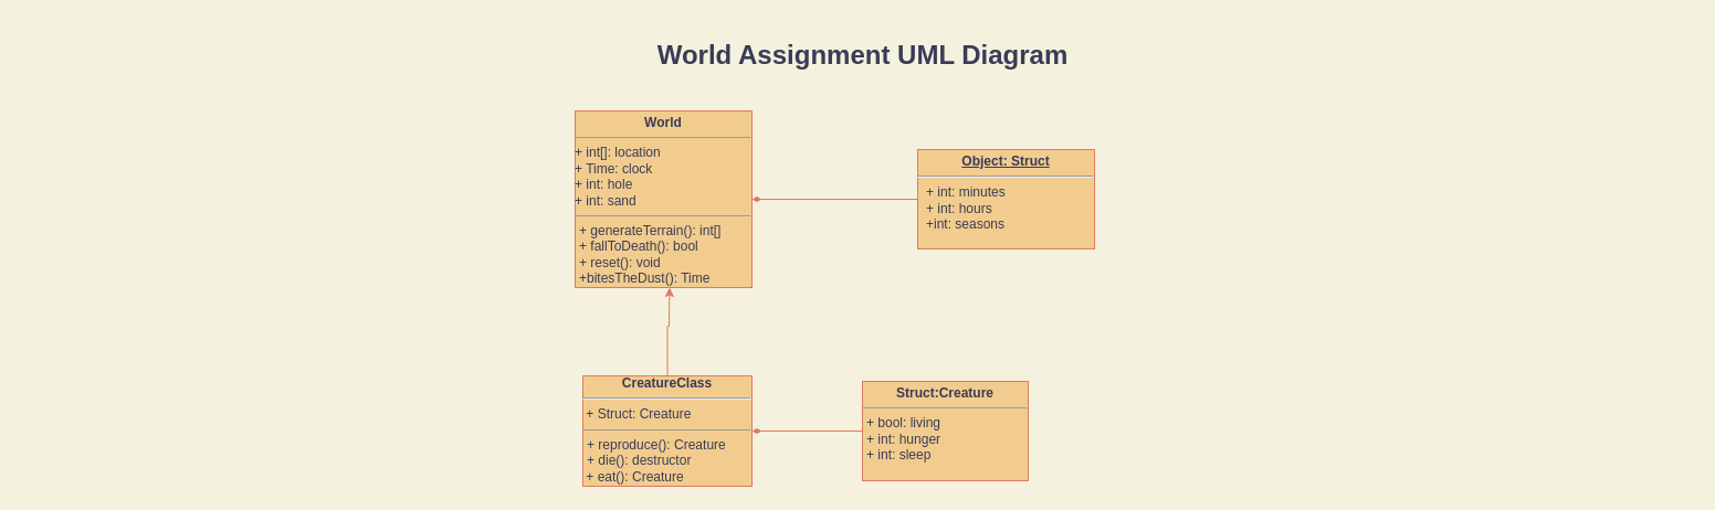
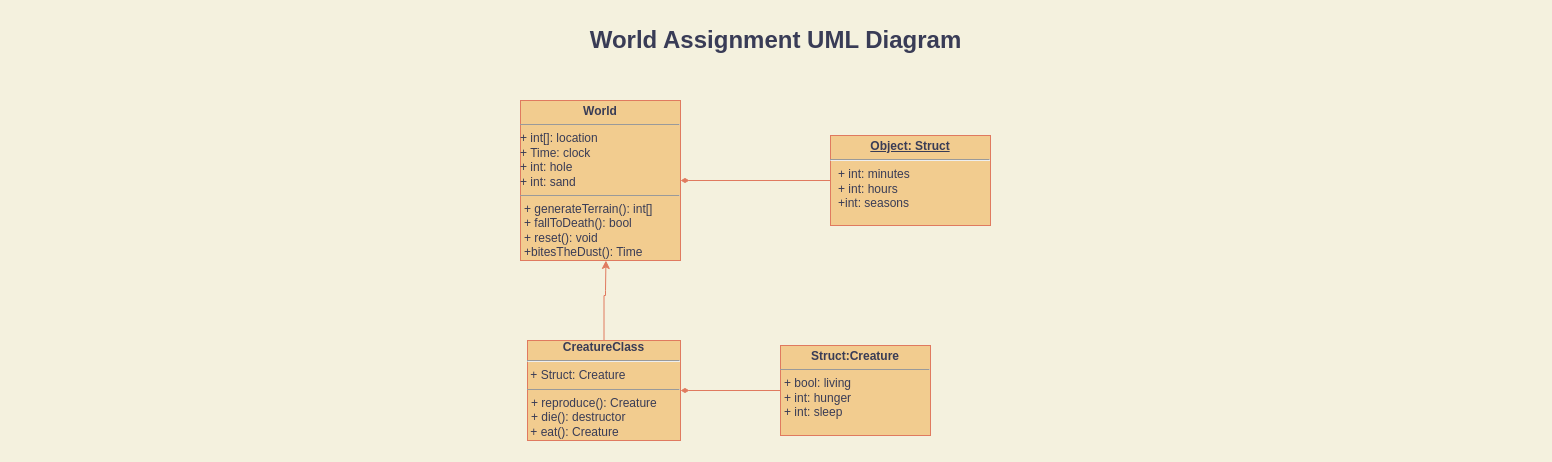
- <mxCell id="2" value="World Assignment UML Diagram" style="text;strokeColor=none;fillColor=none;html=1;fontSize=24;fontStyle=1;verticalAlign=middle;align=center;fontColor=#393C56;" parent="1" vertex="1"><mxGeometry x="25" y="30" width="1510" height="40" as="geometry" /></mxCell>
+ <mxCell id="2" value="World Assignment UML Diagram" style="text;strokeColor=none;fillColor=none;html=1;fontSize=24;fontStyle=1;verticalAlign=middle;align=center;fontColor=#393C56;" parent="1" vertex="1"><mxGeometry x="20" y="20" width="1510" height="40" as="geometry" /></mxCell>
